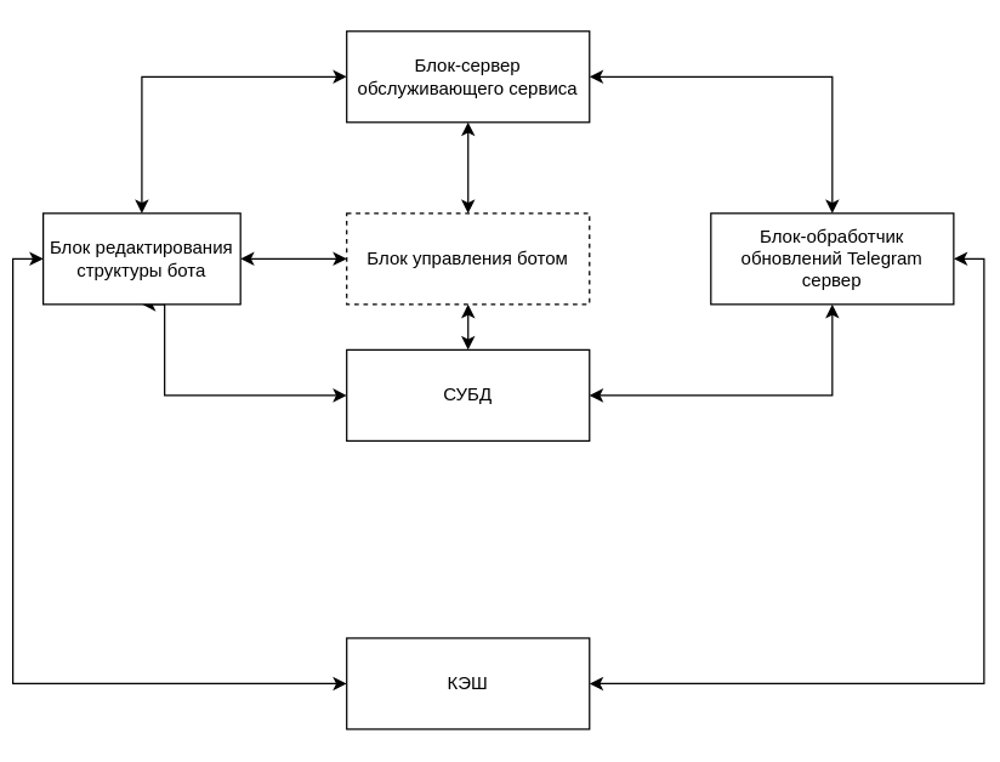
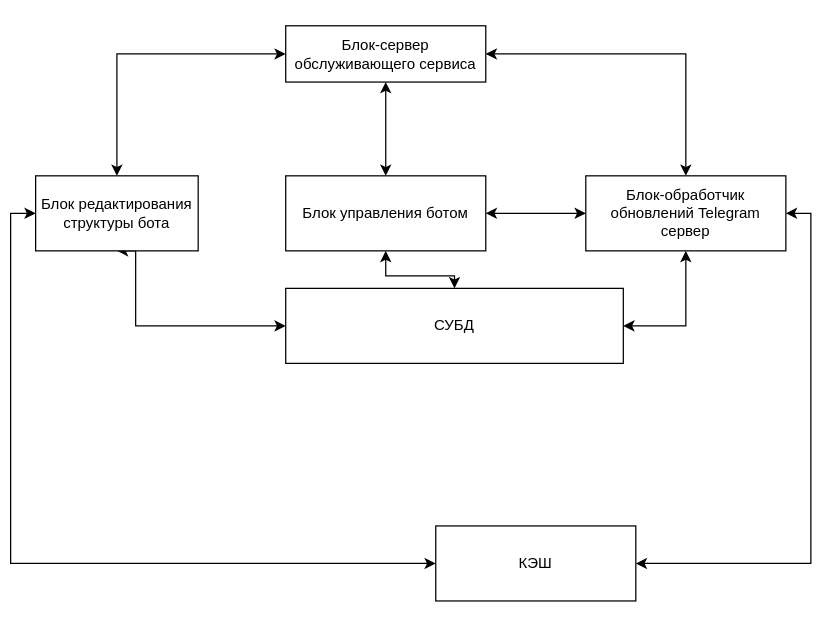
- <mxCell id="14" value="Блок-сервер обслуживающего сервиса" style="rounded=0;whiteSpace=wrap;html=1;" parent="1" vertex="1"><mxGeometry x="220" y="20" width="160" height="60" as="geometry" /></mxCell>
+ <mxCell id="14" value="Блок-сервер обслуживающего сервиса" style="rounded=0;whiteSpace=wrap;html=1;" parent="1" vertex="1"><mxGeometry x="220" y="20" width="160" height="45" as="geometry" /></mxCell>
- <mxCell id="3" value="" style="edgeStyle=orthogonalEdgeStyle;rounded=0;orthogonalLoop=1;jettySize=auto;html=1;startArrow=classic;startFill=1;" parent="1" source="4" target="7" edge="1"><mxGeometry relative="1" as="geometry" /></mxCell>
+ <mxCell id="3" value="" style="edgeStyle=orthogonalEdgeStyle;rounded=0;orthogonalLoop=1;jettySize=auto;html=1;startArrow=classic;startFill=1;" parent="1" source="4" target="10" edge="1"><mxGeometry relative="1" as="geometry" /></mxCell>
- <mxCell id="4" value="Блок управления ботом" style="rounded=0;whiteSpace=wrap;html=1;dashed=1;" parent="1" vertex="1"><mxGeometry x="220" y="140" width="160" height="60" as="geometry" /></mxCell>
+ <mxCell id="4" value="Блок управления ботом" style="rounded=0;whiteSpace=wrap;html=1;" parent="1" vertex="1"><mxGeometry x="220" y="140" width="160" height="60" as="geometry" /></mxCell>
- <mxCell id="15" value="СУБД" style="rounded=0;whiteSpace=wrap;html=1;" parent="1" vertex="1"><mxGeometry x="220" y="230" width="160" height="60" as="geometry" /></mxCell>
+ <mxCell id="15" value="СУБД" style="rounded=0;whiteSpace=wrap;html=1;" parent="1" vertex="1"><mxGeometry x="220" y="230" width="270" height="60" as="geometry" /></mxCell>
- <mxCell id="16" value="КЭШ" style="rounded=0;whiteSpace=wrap;html=1;" parent="1" vertex="1"><mxGeometry x="220" y="420" width="160" height="60" as="geometry" /></mxCell>
+ <mxCell id="16" value="КЭШ" style="rounded=0;whiteSpace=wrap;html=1;" parent="1" vertex="1"><mxGeometry x="340" y="420" width="160" height="60" as="geometry" /></mxCell>
